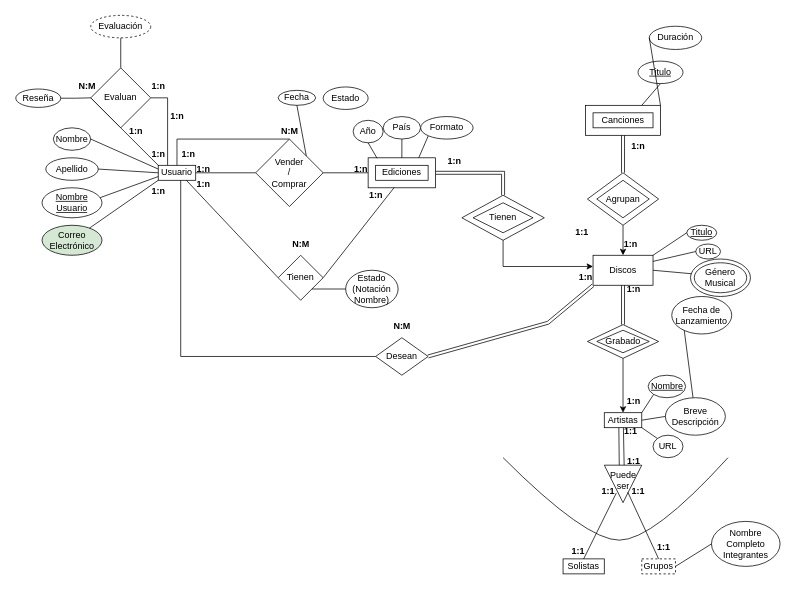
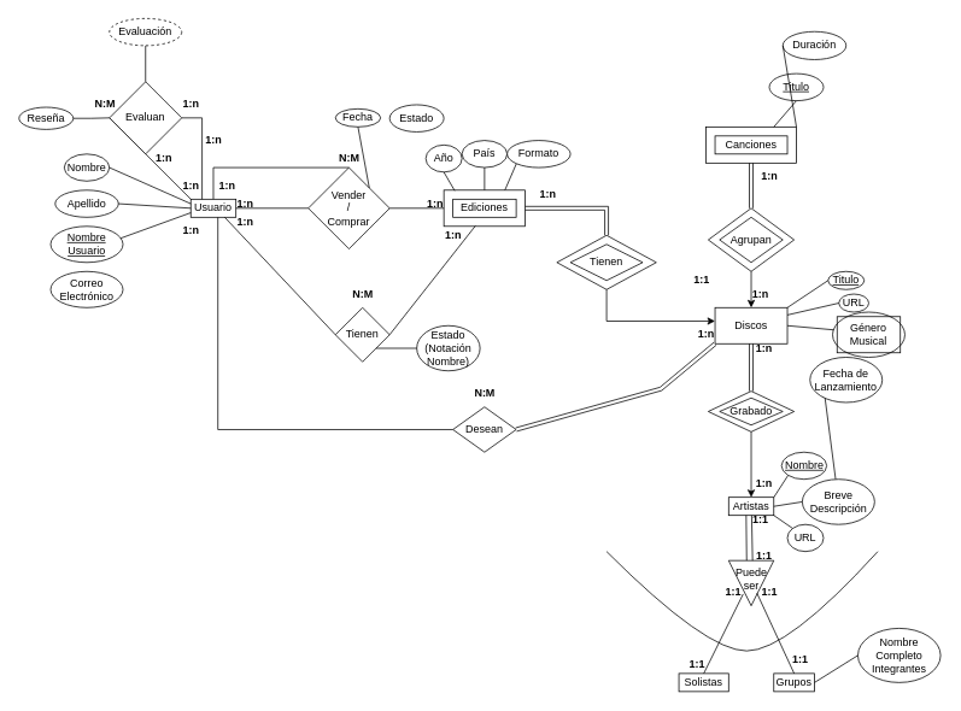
- <mxCell id="80" value="" style="endArrow=none;html=1;rounded=0;entryX=0;entryY=1;entryDx=0;entryDy=0;" parent="1" source="74" target="2" edge="1"><mxGeometry width="50" height="50" relative="1" as="geometry"><mxPoint x="420" y="420" as="sourcePoint" /><mxPoint x="470" y="370" as="targetPoint" /></mxGeometry></mxCell>
- <mxCell id="74" value="Correo&lt;div&gt;Electrónico&lt;/div&gt;" style="ellipse;whiteSpace=wrap;html=1;fillColor=#d5e8d4;" parent="1" vertex="1"><mxGeometry x="55" y="300" width="80" height="40" as="geometry" /></mxCell>
+ <mxCell id="74" value="Correo&lt;div&gt;Electrónico&lt;/div&gt;" style="ellipse;whiteSpace=wrap;html=1;" parent="1" vertex="1"><mxGeometry x="55" y="300" width="80" height="40" as="geometry" /></mxCell>
- <mxCell id="111" value="Género&lt;div&gt;Musical&lt;/div&gt;" style="ellipse;whiteSpace=wrap;html=1;" parent="1" vertex="1"><mxGeometry x="925" y="350" width="70" height="40" as="geometry" /></mxCell>
+ <mxCell id="111" value="Género&lt;div&gt;Musical&lt;/div&gt;" style="whiteSpace=wrap;html=1;rounded=0;" parent="1" vertex="1"><mxGeometry x="925" y="350" width="70" height="40" as="geometry" /></mxCell>
- <mxCell id="13" value="Grupos" style="whiteSpace=wrap;html=1;dashed=1;" parent="1" vertex="1"><mxGeometry x="855" y="745" width="45" height="20" as="geometry" /></mxCell>
+ <mxCell id="13" value="Grupos" style="whiteSpace=wrap;html=1;" parent="1" vertex="1"><mxGeometry x="855" y="745" width="45" height="20" as="geometry" /></mxCell>
